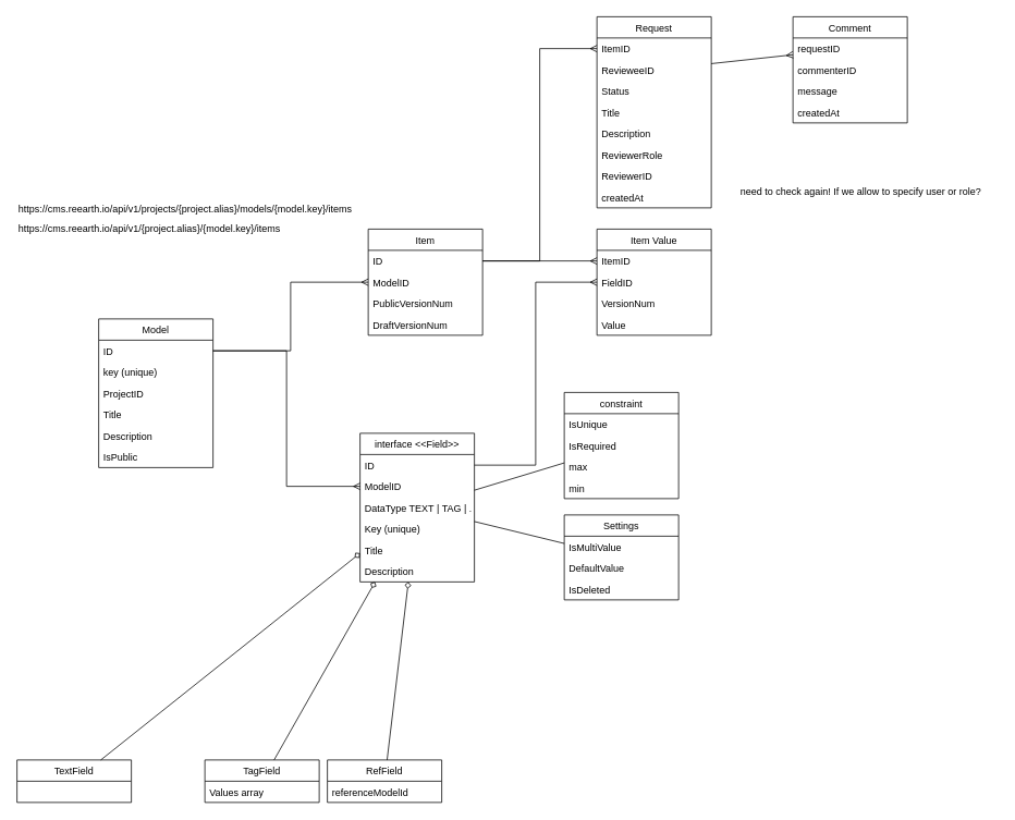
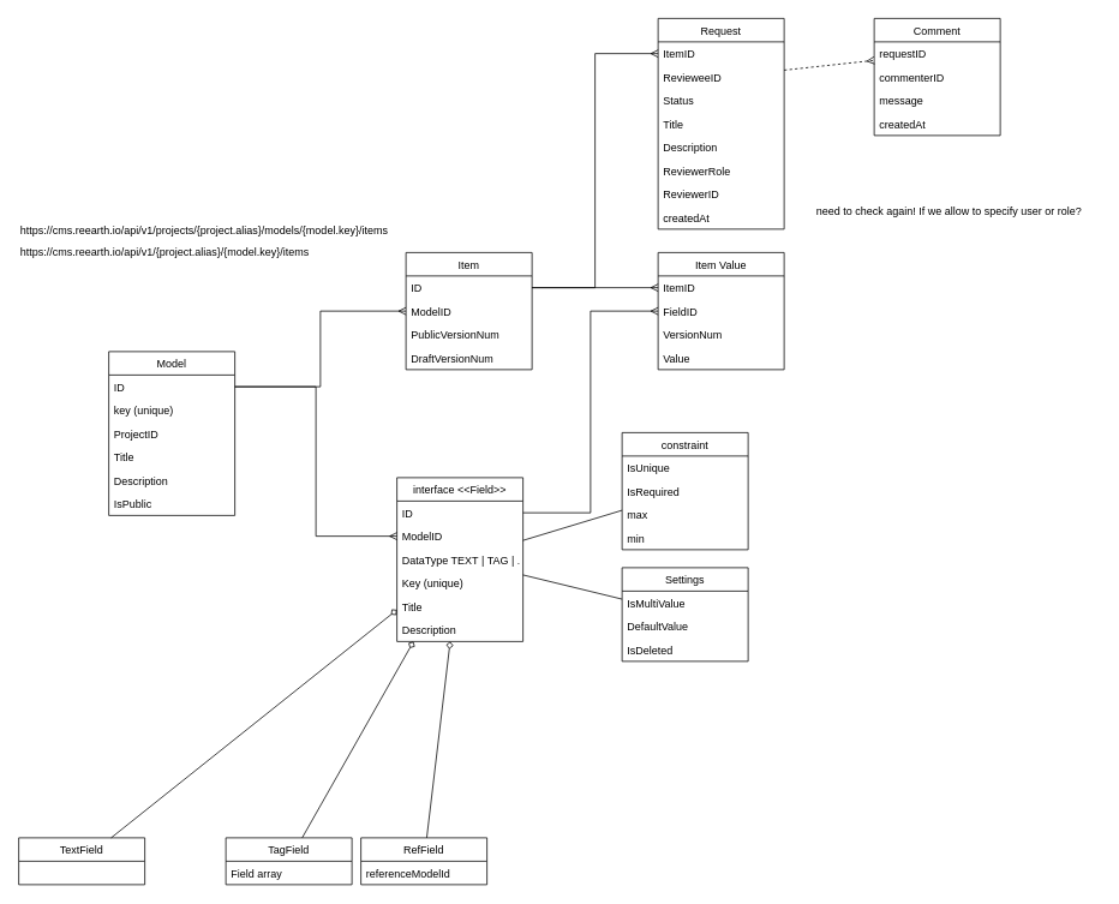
- <mxCell id="66" style="edgeStyle=none;html=1;endArrow=ERmany;endFill=0;" parent="1" source="32" target="62" edge="1"><mxGeometry relative="1" as="geometry" /></mxCell>
+ <mxCell id="66" style="edgeStyle=none;html=1;endArrow=ERmany;endFill=0;dashed=1;" parent="1" source="32" target="62" edge="1"><mxGeometry relative="1" as="geometry" /></mxCell>
- <mxCell id="55" value="Values array" style="text;strokeColor=none;fillColor=none;align=left;verticalAlign=top;spacingLeft=4;spacingRight=4;overflow=hidden;rotatable=0;points=[[0,0.5],[1,0.5]];portConstraint=eastwest;" parent="54" vertex="1"><mxGeometry y="26" width="140" height="26" as="geometry" /></mxCell>
+ <mxCell id="55" value="Field array" style="text;strokeColor=none;fillColor=none;align=left;verticalAlign=top;spacingLeft=4;spacingRight=4;overflow=hidden;rotatable=0;points=[[0,0.5],[1,0.5]];portConstraint=eastwest;" parent="54" vertex="1"><mxGeometry y="26" width="140" height="26" as="geometry" /></mxCell>
